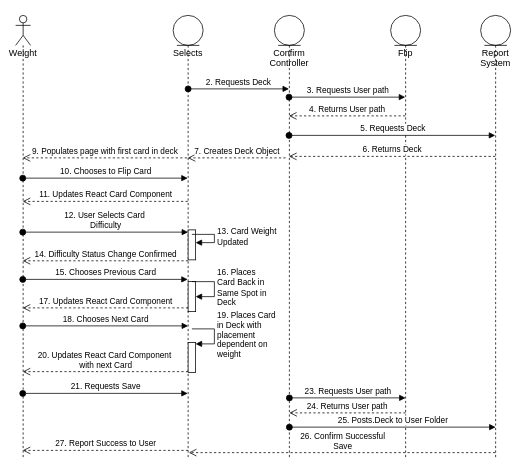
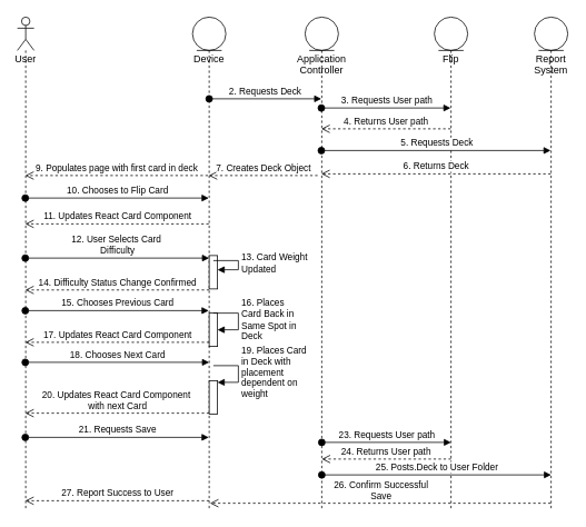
- <mxCell id="3" value="Selects" style="shape=umlLifeline;participant=umlEntity;perimeter=lifelinePerimeter;whiteSpace=wrap;html=1;container=1;collapsible=0;recursiveResize=0;verticalAlign=top;spacingTop=36;outlineConnect=0;" parent="1" vertex="1"><mxGeometry x="230" y="20" width="40" height="590" as="geometry" /></mxCell>
+ <mxCell id="3" value="Device" style="shape=umlLifeline;participant=umlEntity;perimeter=lifelinePerimeter;whiteSpace=wrap;html=1;container=1;collapsible=0;recursiveResize=0;verticalAlign=top;spacingTop=36;outlineConnect=0;" parent="1" vertex="1"><mxGeometry x="230" y="20" width="40" height="590" as="geometry" /></mxCell>
- <mxCell id="2" value="Weight" style="shape=umlLifeline;participant=umlActor;perimeter=lifelinePerimeter;whiteSpace=wrap;html=1;container=1;collapsible=0;recursiveResize=0;verticalAlign=top;spacingTop=36;outlineConnect=0;" parent="1" vertex="1"><mxGeometry x="20" y="20" width="20" height="590" as="geometry" /></mxCell>
+ <mxCell id="2" value="User" style="shape=umlLifeline;participant=umlActor;perimeter=lifelinePerimeter;whiteSpace=wrap;html=1;container=1;collapsible=0;recursiveResize=0;verticalAlign=top;spacingTop=36;outlineConnect=0;" parent="1" vertex="1"><mxGeometry x="20" y="20" width="20" height="590" as="geometry" /></mxCell>
- <mxCell id="11" value="Confirm Controller" style="shape=umlLifeline;participant=umlEntity;perimeter=lifelinePerimeter;whiteSpace=wrap;html=1;container=1;collapsible=0;recursiveResize=0;verticalAlign=top;spacingTop=36;outlineConnect=0;" parent="1" vertex="1"><mxGeometry x="365" y="20" width="40" height="590" as="geometry" /></mxCell>
+ <mxCell id="11" value="Application Controller" style="shape=umlLifeline;participant=umlEntity;perimeter=lifelinePerimeter;whiteSpace=wrap;html=1;container=1;collapsible=0;recursiveResize=0;verticalAlign=top;spacingTop=36;outlineConnect=0;" parent="1" vertex="1"><mxGeometry x="365" y="20" width="40" height="590" as="geometry" /></mxCell>
